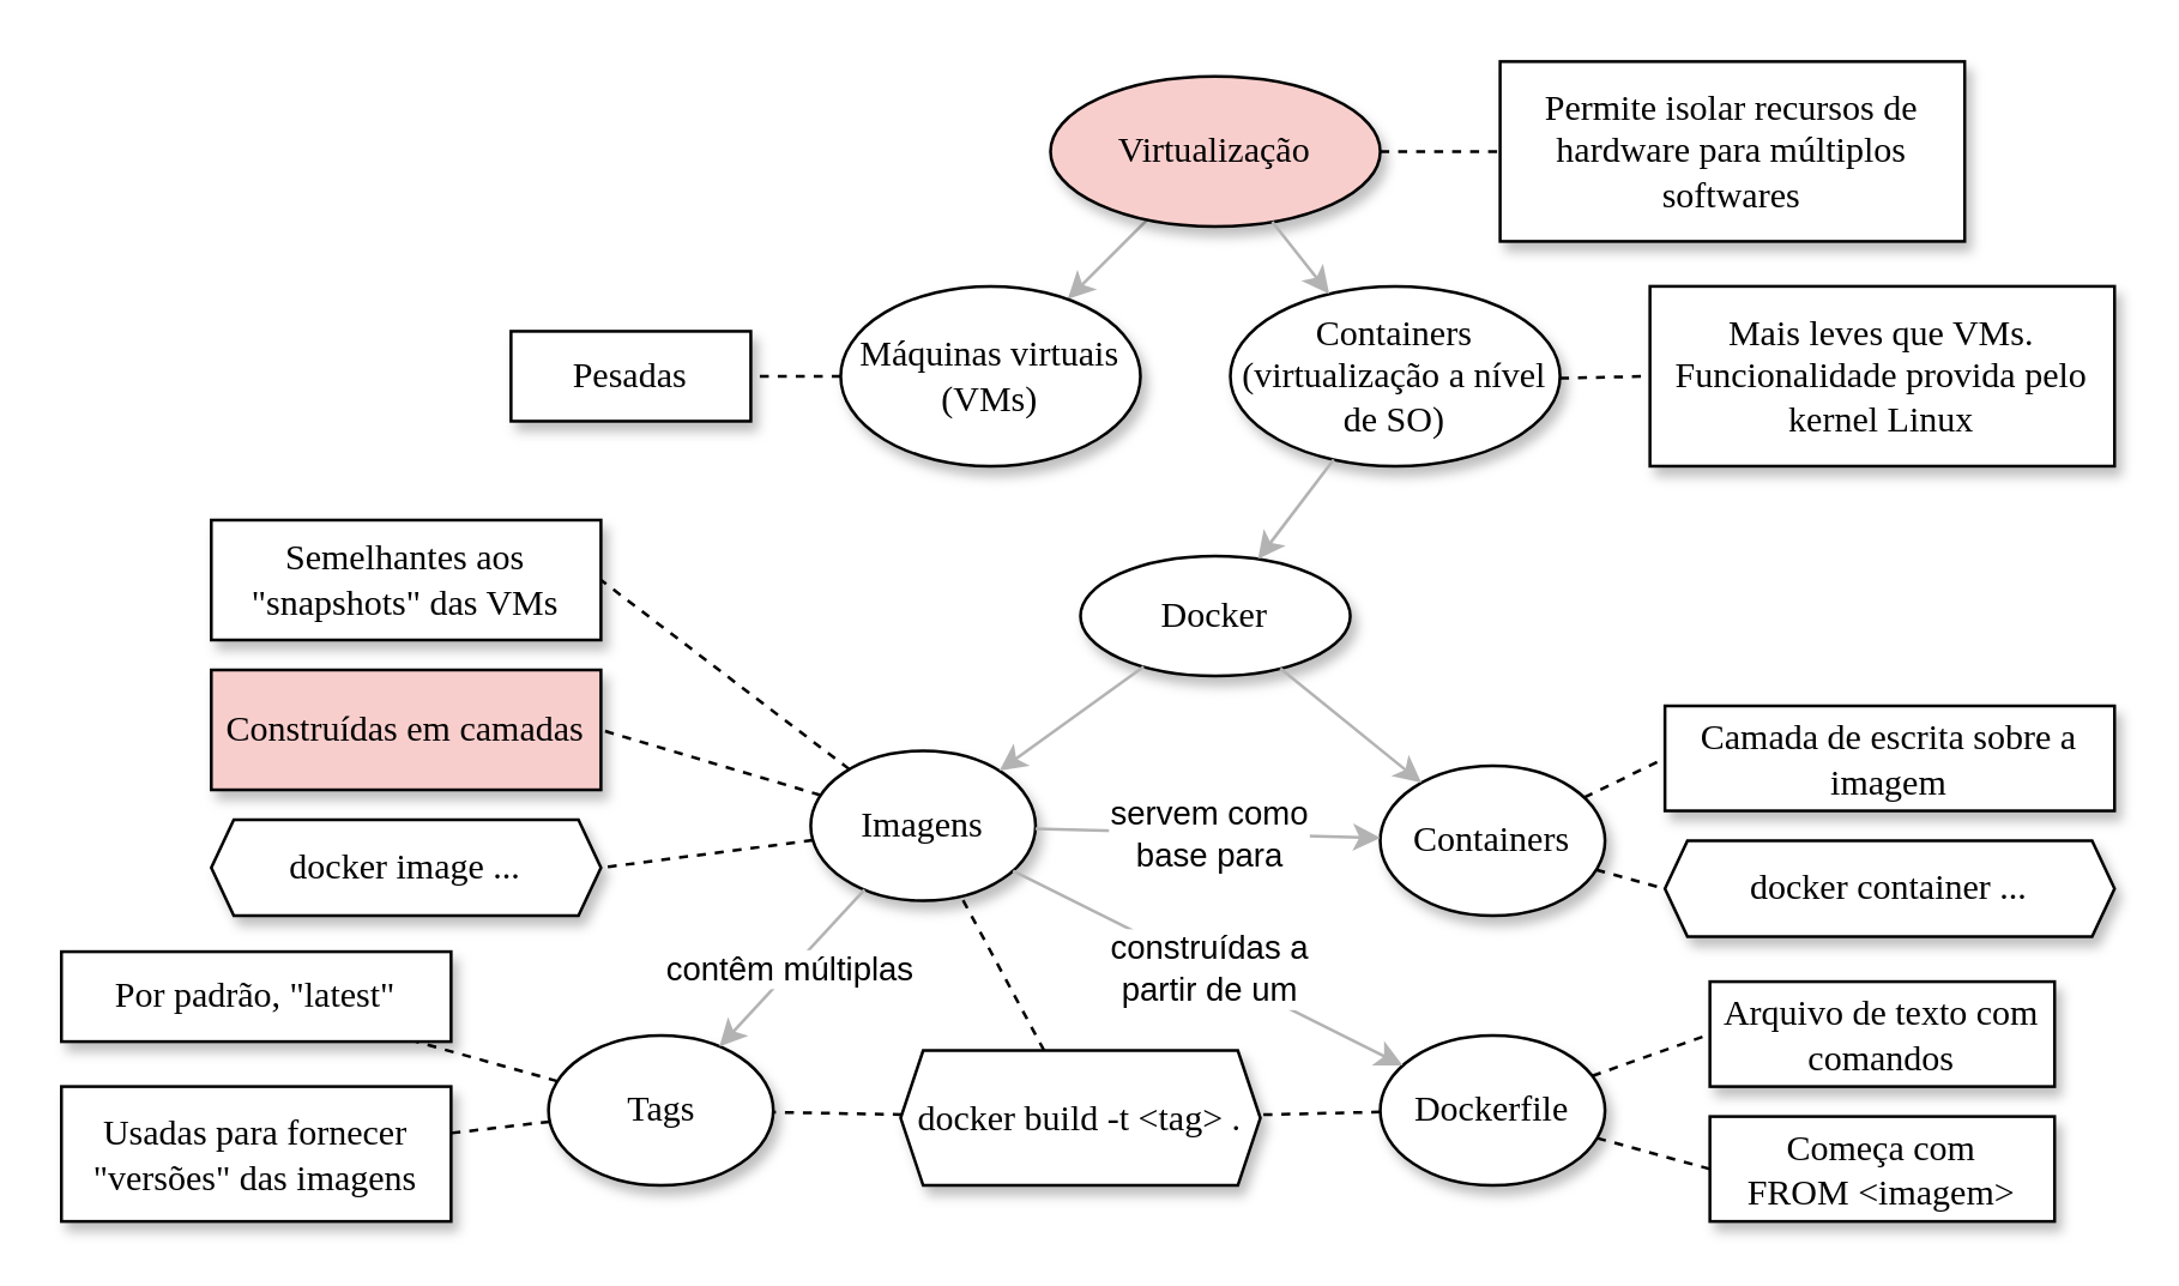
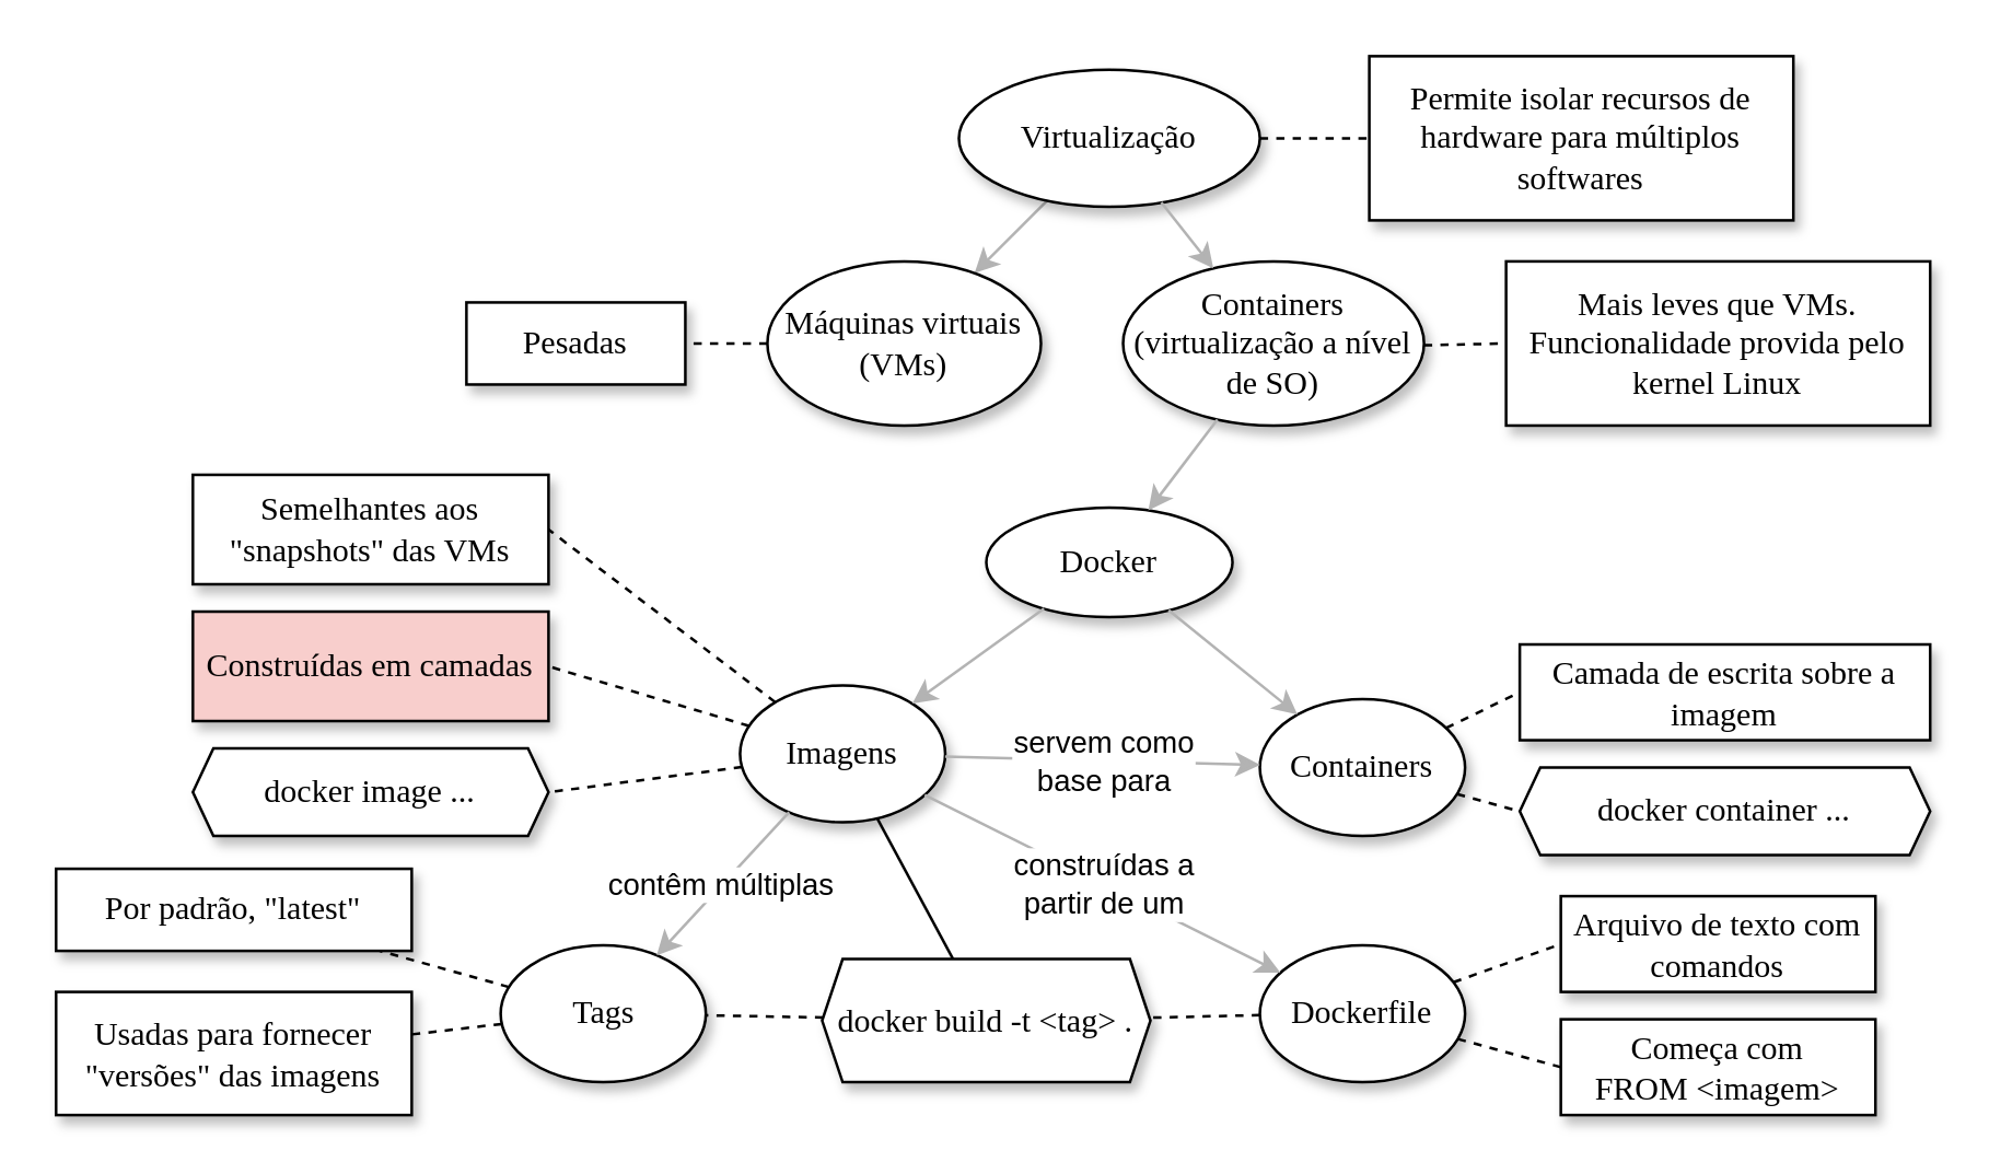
- <mxCell id="6" value="&lt;span&gt;Virtualização&lt;/span&gt;" style="ellipse;whiteSpace=wrap;html=1;rounded=0;shadow=1;comic=0;labelBackgroundColor=none;strokeWidth=1;fontFamily=Verdana;fontSize=12;align=center;fillColor=#f8cecc;" vertex="1" parent="1"><mxGeometry x="350" y="25" width="110" height="50" as="geometry" /></mxCell>
+ <mxCell id="6" value="&lt;span&gt;Virtualização&lt;/span&gt;" style="ellipse;whiteSpace=wrap;html=1;rounded=0;shadow=1;comic=0;labelBackgroundColor=none;strokeWidth=1;fontFamily=Verdana;fontSize=12;align=center;" vertex="1" parent="1"><mxGeometry x="350" y="25" width="110" height="50" as="geometry" /></mxCell>
- <mxCell id="41" style="edgeStyle=none;rounded=0;orthogonalLoop=1;jettySize=auto;html=1;dashed=1;endArrow=none;endFill=0;strokeColor=#000000;" edge="1" parent="1" source="43" target="18"><mxGeometry relative="1" as="geometry" /></mxCell>
+ <mxCell id="41" style="edgeStyle=none;rounded=0;orthogonalLoop=1;jettySize=auto;html=1;dashed=0;endArrow=none;endFill=0;strokeColor=#000000;" edge="1" parent="1" source="43" target="18"><mxGeometry relative="1" as="geometry" /></mxCell>
